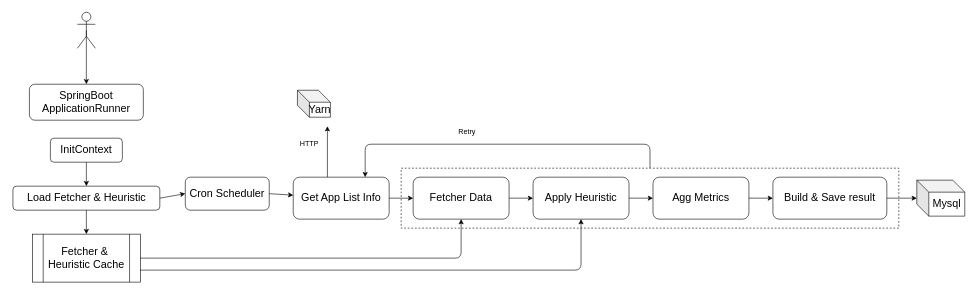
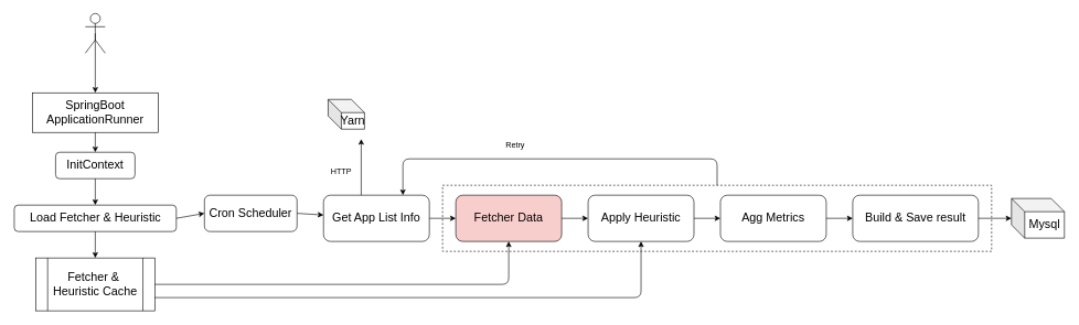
- <mxCell id="4" value="&lt;font style=&quot;font-size: 18px&quot;&gt;SpringBoot&lt;br&gt;ApplicationRunner&lt;/font&gt;" style="rounded=1;whiteSpace=wrap;html=1;" vertex="1" parent="1"><mxGeometry x="48" y="140" width="190" height="60" as="geometry" /></mxCell>
+ <mxCell id="4" value="&lt;font style=&quot;font-size: 18px&quot;&gt;SpringBoot&lt;br&gt;ApplicationRunner&lt;/font&gt;" style="whiteSpace=wrap;html=1;rounded=0;" vertex="1" parent="1"><mxGeometry x="48" y="140" width="190" height="60" as="geometry" /></mxCell>
+ <mxCell id="8" value="" style="endArrow=classic;html=1;exitX=0.5;exitY=1;exitDx=0;exitDy=0;entryX=0.5;entryY=0;entryDx=0;entryDy=0;" edge="1" parent="1" source="4" target="6"><mxGeometry width="50" height="50" relative="1" as="geometry"><mxPoint x="278" y="260" as="sourcePoint" /><mxPoint x="328" y="210" as="targetPoint" /></mxGeometry></mxCell>
- <mxCell id="18" value="HTTP" style="text;html=1;strokeColor=none;fillColor=none;align=center;verticalAlign=middle;whiteSpace=wrap;rounded=0;" vertex="1" parent="1"><mxGeometry x="495" y="230" width="40" height="20" as="geometry" /></mxCell>
+ <mxCell id="18" value="HTTP" style="text;html=1;strokeColor=none;fillColor=none;align=center;verticalAlign=middle;whiteSpace=wrap;rounded=0;" vertex="1" parent="1"><mxGeometry x="495" y="250" width="40" height="20" as="geometry" /></mxCell>
- <mxCell id="19" value="&lt;font style=&quot;font-size: 18px&quot;&gt;Fetcher Data&lt;br&gt;&lt;/font&gt;" style="rounded=1;whiteSpace=wrap;html=1;" vertex="1" parent="1"><mxGeometry x="688" y="295" width="160" height="70" as="geometry" /></mxCell>
+ <mxCell id="19" value="&lt;font style=&quot;font-size: 18px&quot;&gt;Fetcher Data&lt;br&gt;&lt;/font&gt;" style="rounded=1;whiteSpace=wrap;html=1;fillColor=#f8cecc;" vertex="1" parent="1"><mxGeometry x="688" y="295" width="160" height="70" as="geometry" /></mxCell>
